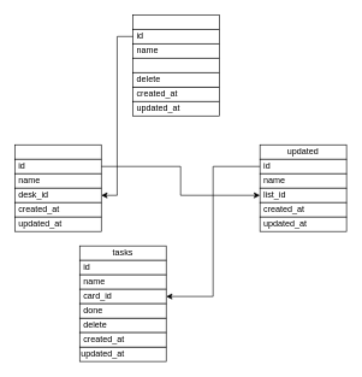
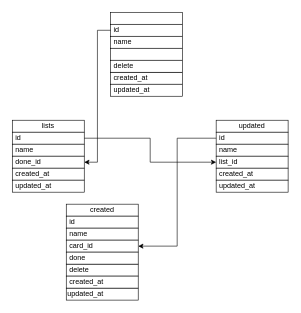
+ <mxCell id="17" value="lists" style="text;html=1;strokeColor=none;fillColor=none;align=center;verticalAlign=middle;whiteSpace=wrap;rounded=0;" vertex="1" parent="1"><mxGeometry x="20" y="200" width="120" height="20" as="geometry" /></mxCell>
- <mxCell id="56" value="&amp;nbsp;desk_id" style="text;html=1;strokeColor=none;fillColor=none;align=left;verticalAlign=middle;whiteSpace=wrap;rounded=0;" vertex="1" parent="1"><mxGeometry x="20" y="260" width="120" height="20" as="geometry" /></mxCell>
+ <mxCell id="56" value="&amp;nbsp;done_id" style="text;html=1;strokeColor=none;fillColor=none;align=left;verticalAlign=middle;whiteSpace=wrap;rounded=0;" vertex="1" parent="1"><mxGeometry x="20" y="260" width="120" height="20" as="geometry" /></mxCell>
- <mxCell id="43" value="tasks" style="text;html=1;strokeColor=none;fillColor=none;align=center;verticalAlign=middle;whiteSpace=wrap;rounded=0;" vertex="1" parent="1"><mxGeometry x="110" y="340" width="120" height="20" as="geometry" /></mxCell>
+ <mxCell id="43" value="created" style="text;html=1;strokeColor=none;fillColor=none;align=center;verticalAlign=middle;whiteSpace=wrap;rounded=0;" vertex="1" parent="1"><mxGeometry x="110" y="340" width="120" height="20" as="geometry" /></mxCell>
